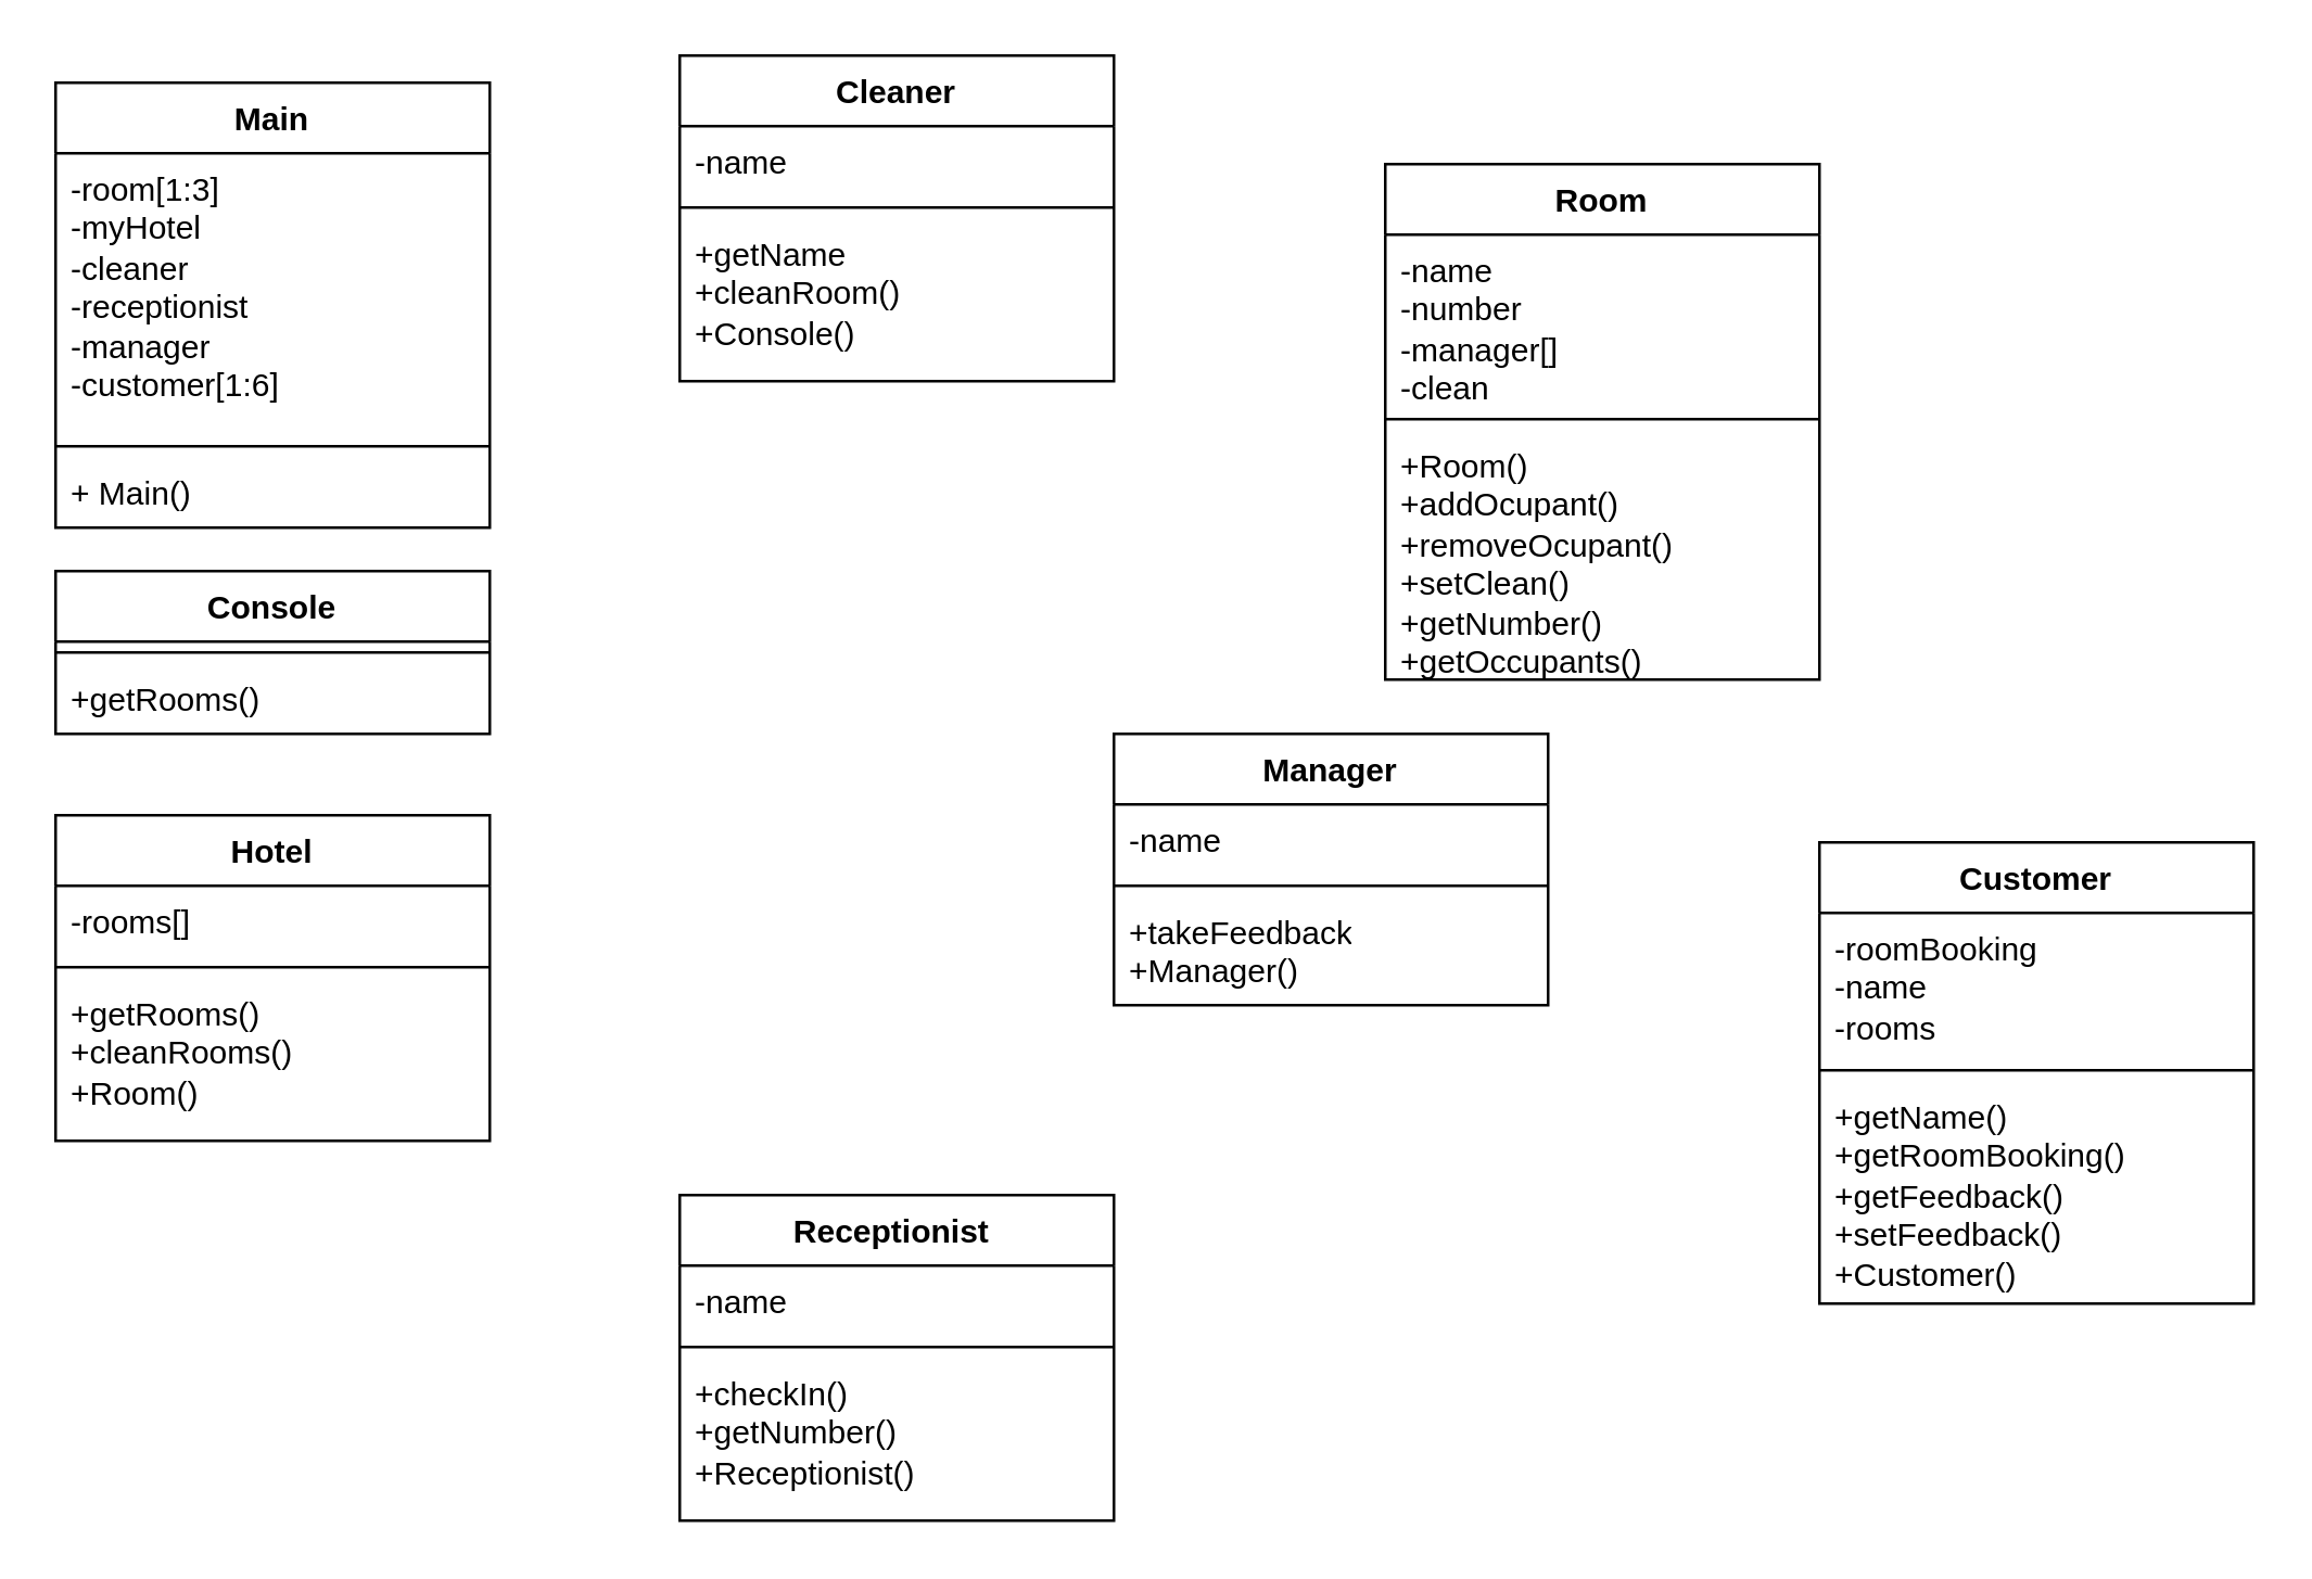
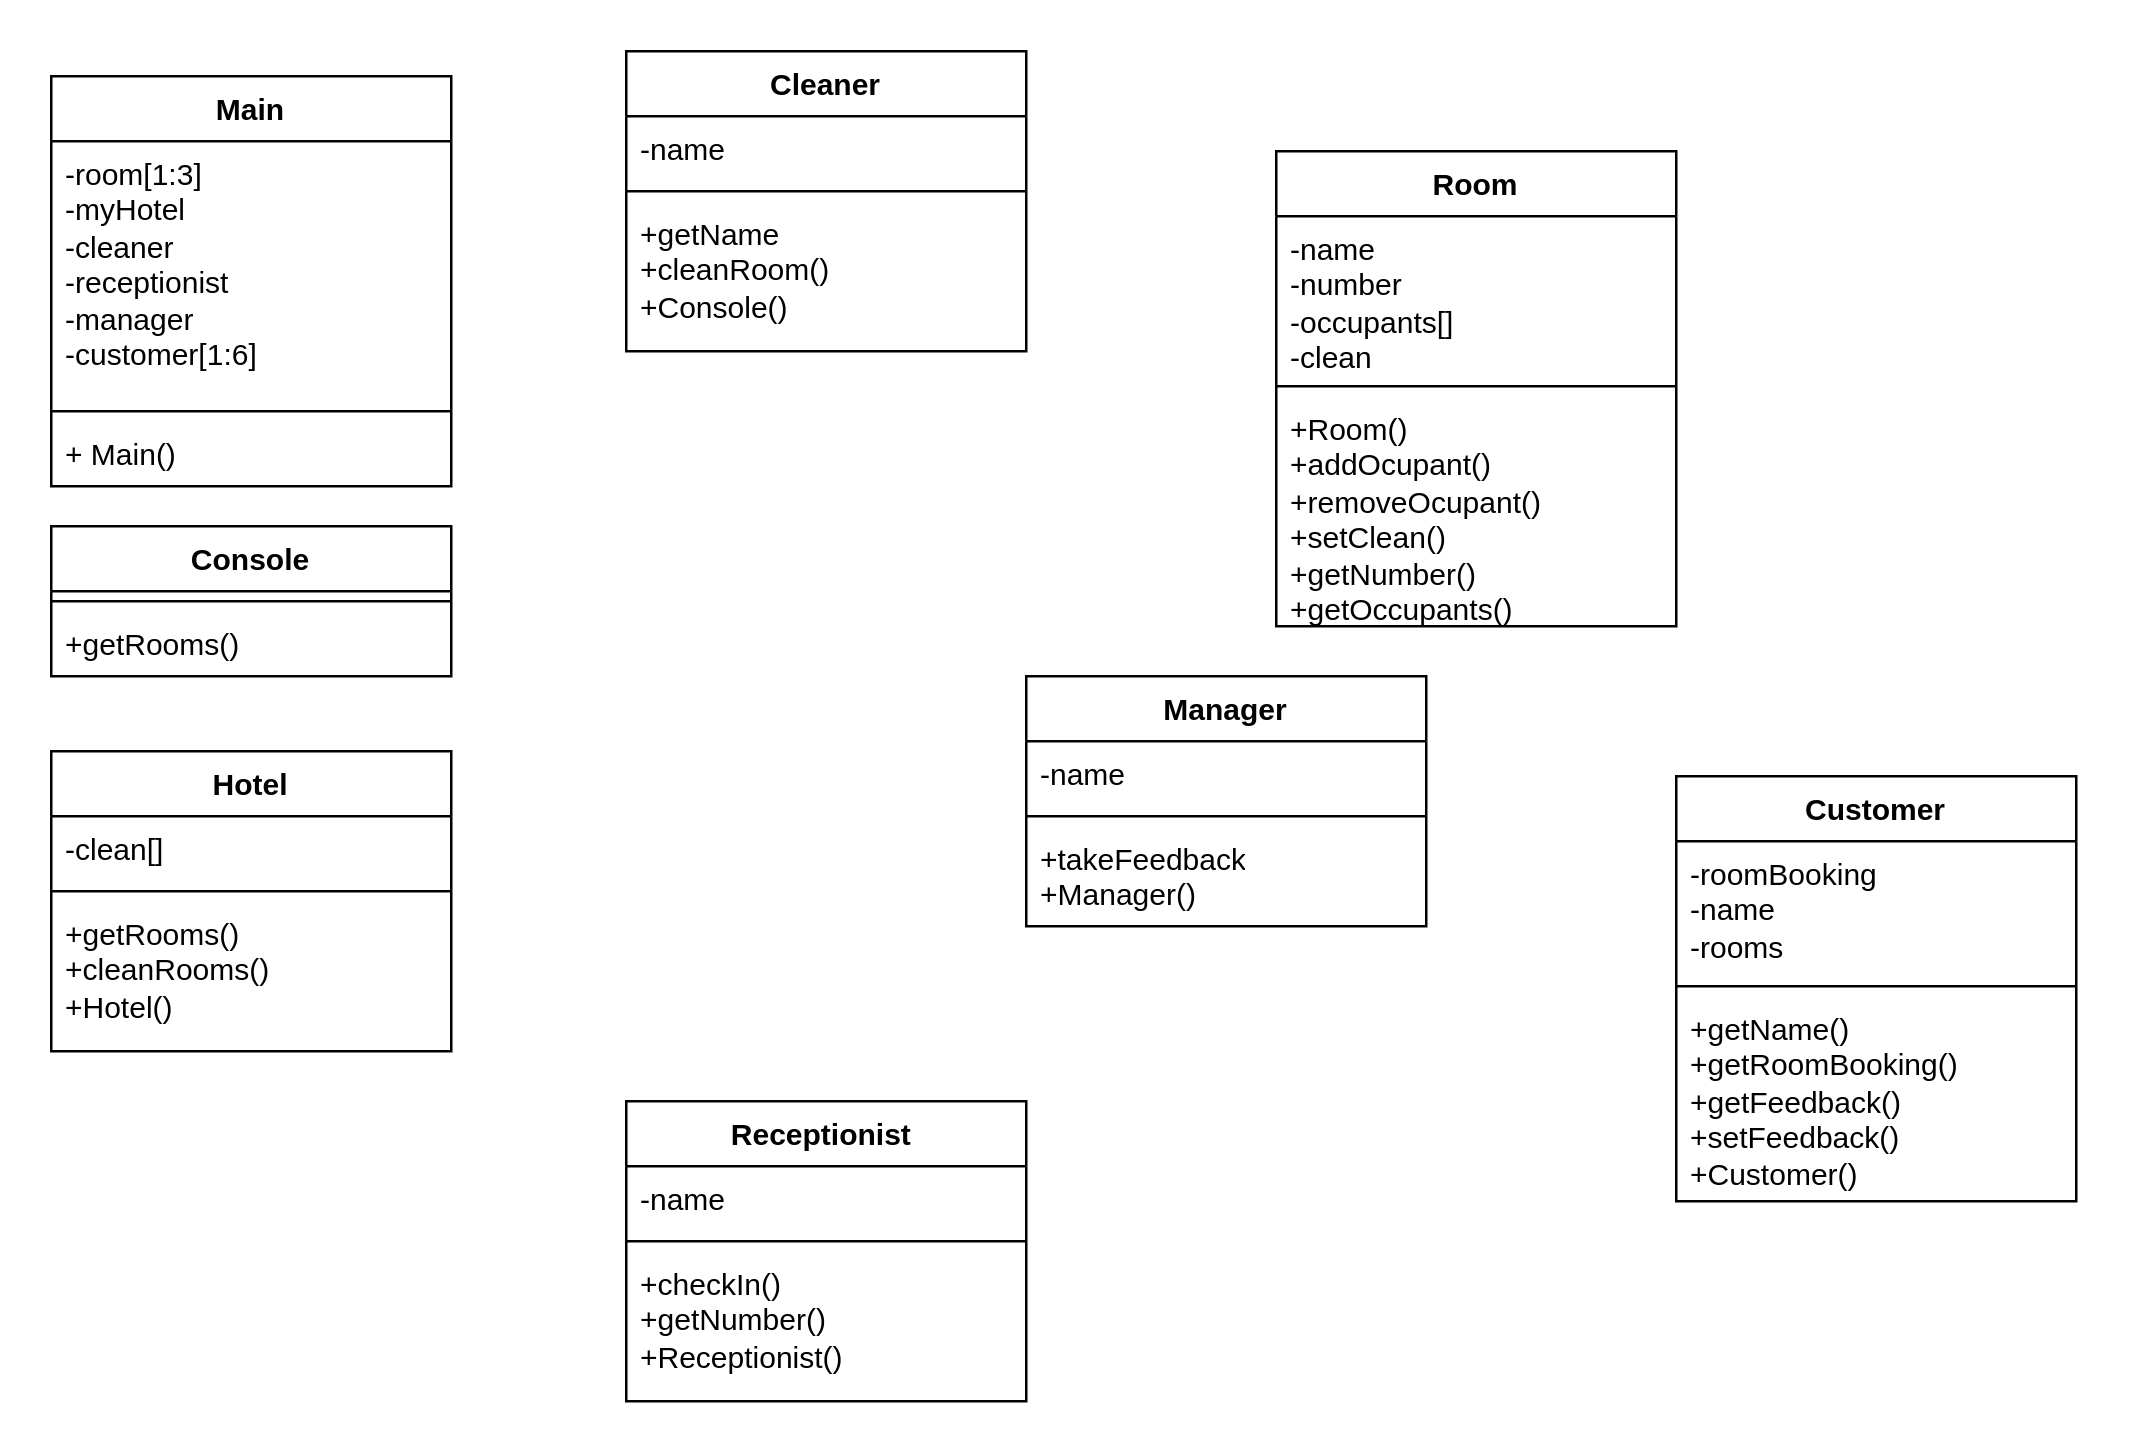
- <mxCell id="30" value="-name&lt;div&gt;-number&lt;/div&gt;&lt;div&gt;-manager[]&lt;/div&gt;&lt;div&gt;-clean&lt;/div&gt;" style="text;strokeColor=none;fillColor=none;align=left;verticalAlign=top;spacingLeft=4;spacingRight=4;overflow=hidden;rotatable=0;points=[[0,0.5],[1,0.5]];portConstraint=eastwest;whiteSpace=wrap;html=1;" vertex="1" parent="29"><mxGeometry y="26" width="160" height="64" as="geometry" /></mxCell>
+ <mxCell id="30" value="-name&lt;div&gt;-number&lt;/div&gt;&lt;div&gt;-occupants[]&lt;/div&gt;&lt;div&gt;-clean&lt;/div&gt;" style="text;strokeColor=none;fillColor=none;align=left;verticalAlign=top;spacingLeft=4;spacingRight=4;overflow=hidden;rotatable=0;points=[[0,0.5],[1,0.5]];portConstraint=eastwest;whiteSpace=wrap;html=1;" vertex="1" parent="29"><mxGeometry y="26" width="160" height="64" as="geometry" /></mxCell>
- <mxCell id="11" value="-rooms[]" style="text;strokeColor=none;fillColor=none;align=left;verticalAlign=top;spacingLeft=4;spacingRight=4;overflow=hidden;rotatable=0;points=[[0,0.5],[1,0.5]];portConstraint=eastwest;whiteSpace=wrap;html=1;" vertex="1" parent="10"><mxGeometry y="26" width="160" height="26" as="geometry" /></mxCell>
+ <mxCell id="11" value="-clean[]" style="text;strokeColor=none;fillColor=none;align=left;verticalAlign=top;spacingLeft=4;spacingRight=4;overflow=hidden;rotatable=0;points=[[0,0.5],[1,0.5]];portConstraint=eastwest;whiteSpace=wrap;html=1;" vertex="1" parent="10"><mxGeometry y="26" width="160" height="26" as="geometry" /></mxCell>
- <mxCell id="13" value="+getRooms()&lt;div&gt;+cleanRooms()&lt;/div&gt;&lt;div&gt;+Room()&lt;/div&gt;" style="text;strokeColor=none;fillColor=none;align=left;verticalAlign=top;spacingLeft=4;spacingRight=4;overflow=hidden;rotatable=0;points=[[0,0.5],[1,0.5]];portConstraint=eastwest;whiteSpace=wrap;html=1;" vertex="1" parent="10"><mxGeometry y="60" width="160" height="60" as="geometry" /></mxCell>
+ <mxCell id="13" value="+getRooms()&lt;div&gt;+cleanRooms()&lt;/div&gt;&lt;div&gt;+Hotel()&lt;/div&gt;" style="text;strokeColor=none;fillColor=none;align=left;verticalAlign=top;spacingLeft=4;spacingRight=4;overflow=hidden;rotatable=0;points=[[0,0.5],[1,0.5]];portConstraint=eastwest;whiteSpace=wrap;html=1;" vertex="1" parent="10"><mxGeometry y="60" width="160" height="60" as="geometry" /></mxCell>
